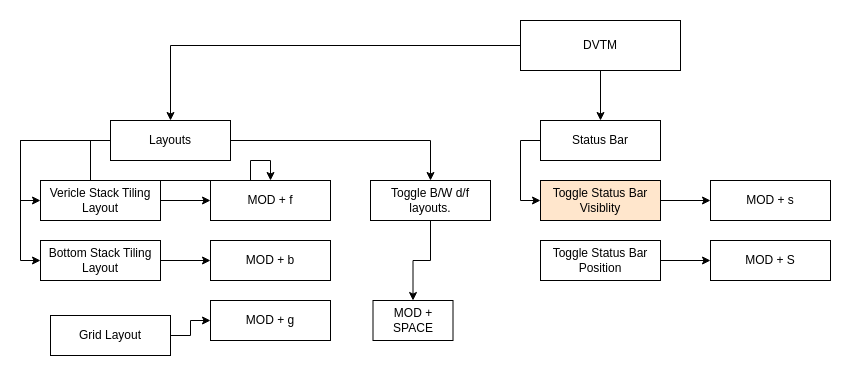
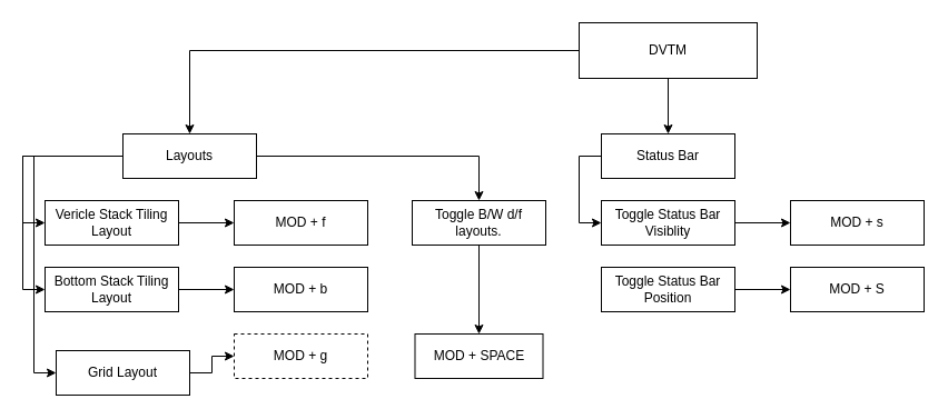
- <mxCell id="7" style="edgeStyle=orthogonalEdgeStyle;rounded=0;orthogonalLoop=1;jettySize=auto;html=1;exitX=0;exitY=0.5;exitDx=0;exitDy=0;" edge="1" parent="1" source="9" target="12"><mxGeometry relative="1" as="geometry" /></mxCell>
+ <mxCell id="7" style="edgeStyle=orthogonalEdgeStyle;rounded=0;orthogonalLoop=1;jettySize=auto;html=1;exitX=0;exitY=0.5;exitDx=0;exitDy=0;entryX=0;entryY=0.5;entryDx=0;entryDy=0;" edge="1" parent="1" source="9" target="18"><mxGeometry relative="1" as="geometry" /></mxCell>
- <mxCell id="25" value="Toggle Status Bar Visiblity" style="rounded=0;whiteSpace=wrap;html=1;fillColor=#ffe6cc;" vertex="1" parent="1"><mxGeometry x="540" y="180" width="120" height="40" as="geometry" /></mxCell>
+ <mxCell id="25" value="Toggle Status Bar Visiblity" style="rounded=0;whiteSpace=wrap;html=1;" vertex="1" parent="1"><mxGeometry x="540" y="180" width="120" height="40" as="geometry" /></mxCell>
- <mxCell id="16" value="&lt;div&gt;MOD + g&lt;/div&gt;" style="rounded=0;whiteSpace=wrap;html=1;" vertex="1" parent="1"><mxGeometry x="210" y="300" width="120" height="40" as="geometry" /></mxCell>
+ <mxCell id="16" value="&lt;div&gt;MOD + g&lt;/div&gt;" style="rounded=0;whiteSpace=wrap;html=1;dashed=1;" vertex="1" parent="1"><mxGeometry x="210" y="300" width="120" height="40" as="geometry" /></mxCell>
- <mxCell id="21" value="MOD + SPACE" style="rounded=0;whiteSpace=wrap;html=1;" vertex="1" parent="1"><mxGeometry x="372.5" y="300" width="80" height="40" as="geometry" /></mxCell>
+ <mxCell id="21" value="MOD + SPACE" style="rounded=0;whiteSpace=wrap;html=1;" vertex="1" parent="1"><mxGeometry x="372.5" y="300" width="115" height="40" as="geometry" /></mxCell>
